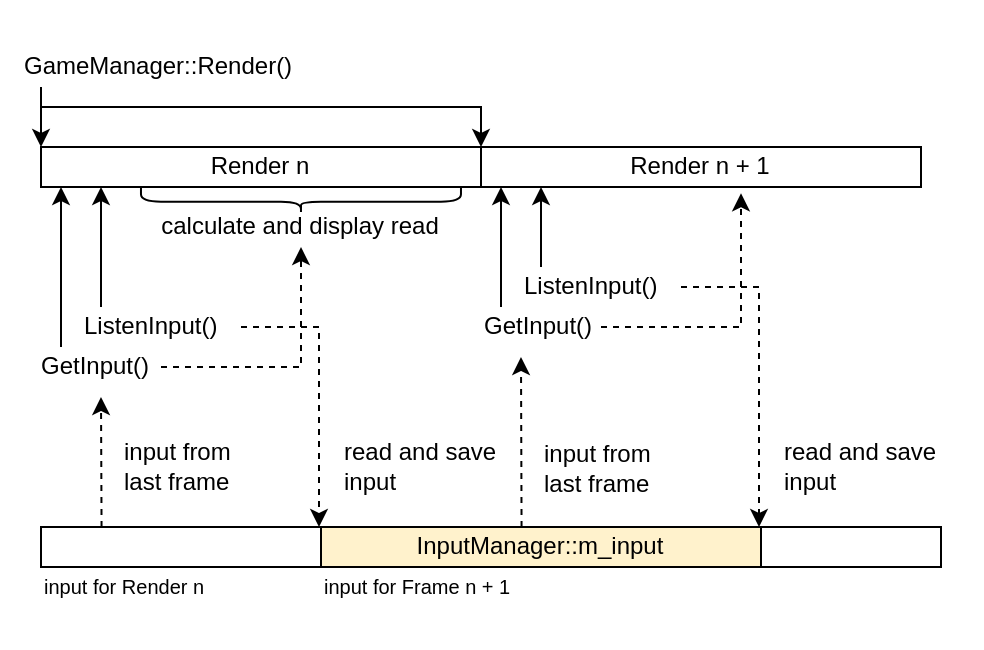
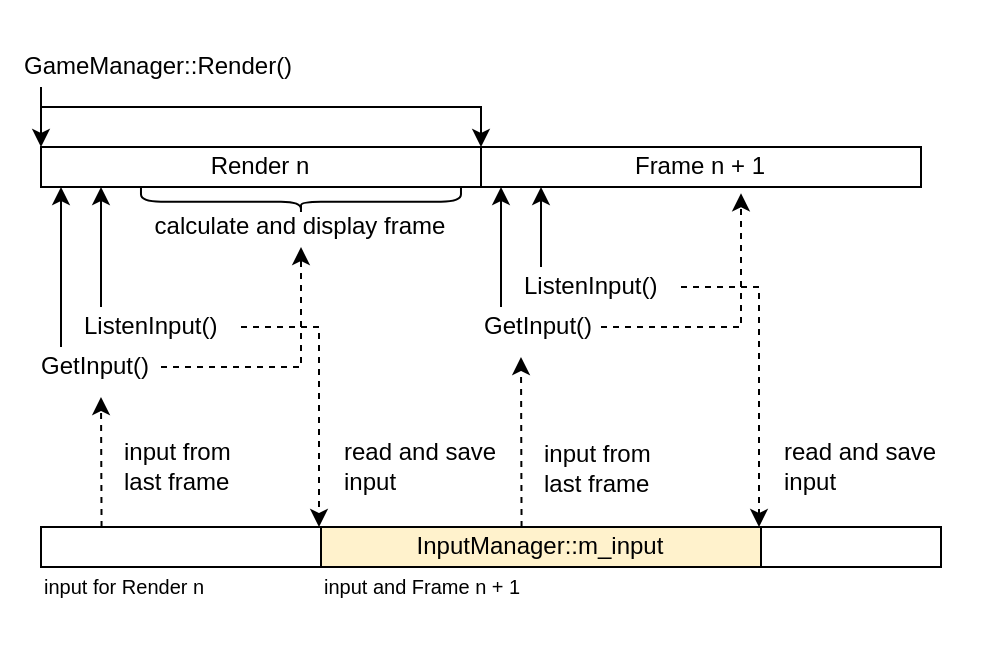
- <mxCell id="3" value="Render n + 1" style="rounded=0;whiteSpace=wrap;html=1;" vertex="1" parent="1"><mxGeometry x="240" y="73" width="220" height="20" as="geometry" /></mxCell>
+ <mxCell id="3" value="Frame n + 1" style="rounded=0;whiteSpace=wrap;html=1;" vertex="1" parent="1"><mxGeometry x="240" y="73" width="220" height="20" as="geometry" /></mxCell>
- <mxCell id="12" value="&lt;meta charset=&quot;utf-8&quot;&gt;&lt;span style=&quot;color: rgb(0, 0, 0); font-family: helvetica; font-size: 12px; font-style: normal; font-weight: 400; letter-spacing: normal; text-align: center; text-indent: 0px; text-transform: none; word-spacing: 0px; background-color: rgb(255, 255, 255); display: inline; float: none;&quot;&gt;calculate and display read&lt;/span&gt;" style="text;html=1;strokeColor=none;fillColor=none;align=center;verticalAlign=middle;whiteSpace=wrap;rounded=0;fontSize=12;" vertex="1" parent="1"><mxGeometry x="74.99" y="103" width="150" height="20" as="geometry" /></mxCell>
+ <mxCell id="12" value="&lt;meta charset=&quot;utf-8&quot;&gt;&lt;span style=&quot;color: rgb(0, 0, 0); font-family: helvetica; font-size: 12px; font-style: normal; font-weight: 400; letter-spacing: normal; text-align: center; text-indent: 0px; text-transform: none; word-spacing: 0px; background-color: rgb(255, 255, 255); display: inline; float: none;&quot;&gt;calculate and display frame&lt;/span&gt;" style="text;html=1;strokeColor=none;fillColor=none;align=center;verticalAlign=middle;whiteSpace=wrap;rounded=0;fontSize=12;" vertex="1" parent="1"><mxGeometry x="74.99" y="103" width="150" height="20" as="geometry" /></mxCell>
- <mxCell id="23" value="&lt;span style=&quot;color: rgb(0, 0, 0); font-family: helvetica; font-size: 10px; font-style: normal; font-weight: 400; letter-spacing: normal; text-indent: 0px; text-transform: none; word-spacing: 0px; background-color: rgb(255, 255, 255); display: inline; float: none;&quot;&gt;input for Frame n + 1&lt;/span&gt;" style="text;html=1;strokeColor=none;fillColor=none;align=left;verticalAlign=middle;whiteSpace=wrap;rounded=0;fontSize=10;" vertex="1" parent="1"><mxGeometry x="160" y="283" width="150" height="20" as="geometry" /></mxCell>
+ <mxCell id="23" value="&lt;span style=&quot;color: rgb(0, 0, 0); font-family: helvetica; font-size: 10px; font-style: normal; font-weight: 400; letter-spacing: normal; text-indent: 0px; text-transform: none; word-spacing: 0px; background-color: rgb(255, 255, 255); display: inline; float: none;&quot;&gt;input and Frame n + 1&lt;/span&gt;" style="text;html=1;strokeColor=none;fillColor=none;align=left;verticalAlign=middle;whiteSpace=wrap;rounded=0;fontSize=10;" vertex="1" parent="1"><mxGeometry x="160" y="283" width="150" height="20" as="geometry" /></mxCell>
